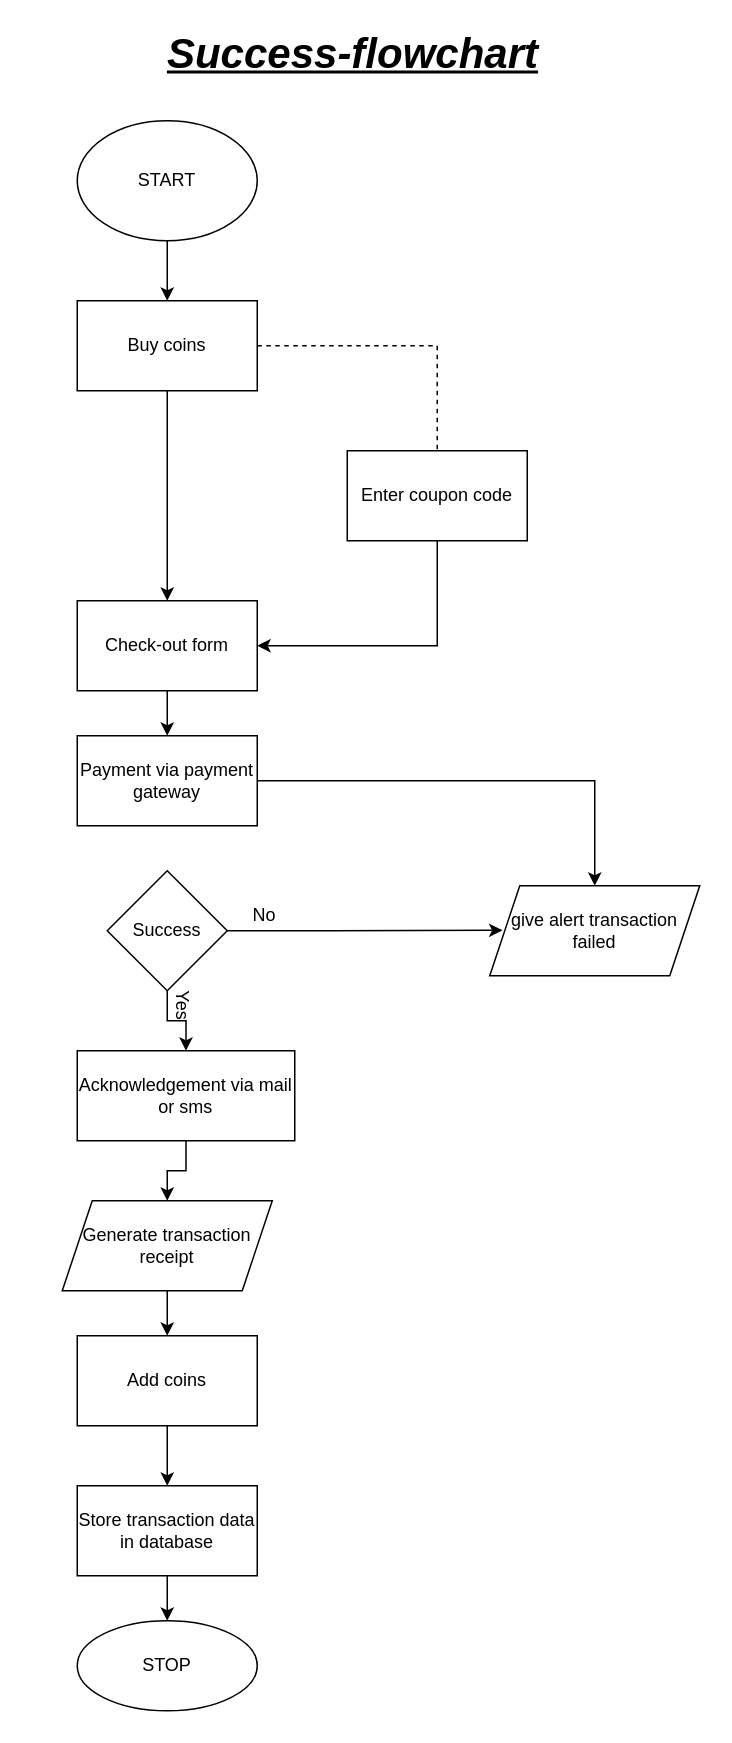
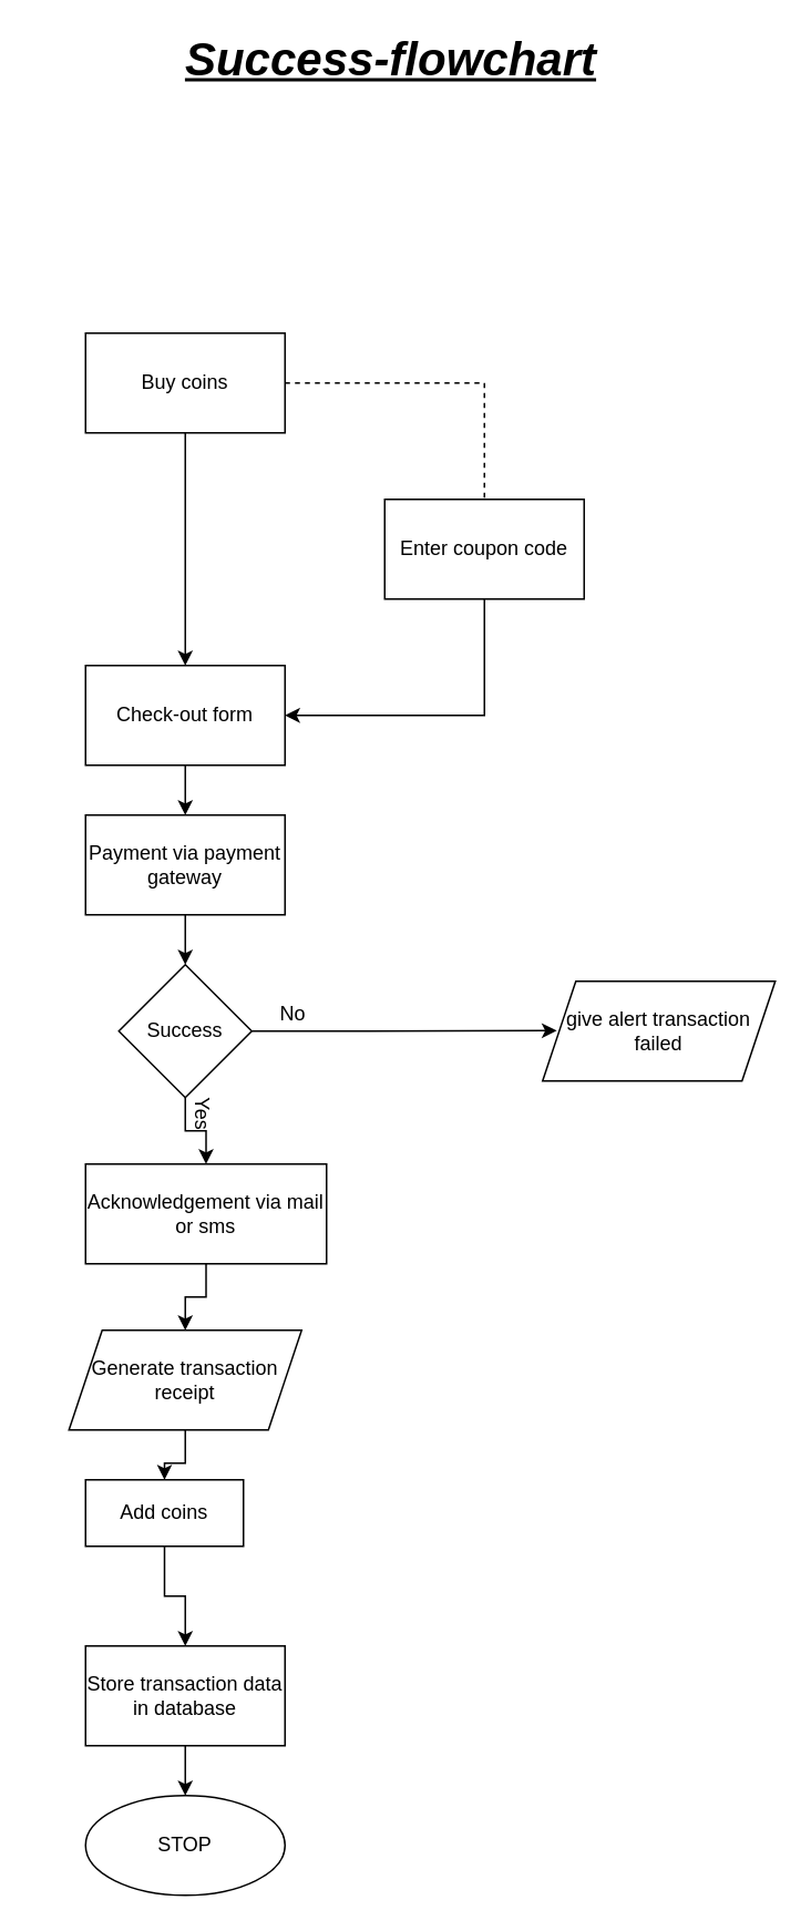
- <mxCell id="3" value="START" style="ellipse;whiteSpace=wrap;html=1;" vertex="1" parent="1"><mxGeometry x="51" y="80" width="120" height="80" as="geometry" /></mxCell>
- <mxCell id="2" value="" style="edgeStyle=orthogonalEdgeStyle;rounded=0;orthogonalLoop=1;jettySize=auto;html=1;" edge="1" parent="1" source="3" target="5"><mxGeometry relative="1" as="geometry" /></mxCell>
- <mxCell id="10" value="" style="edgeStyle=orthogonalEdgeStyle;rounded=0;orthogonalLoop=1;jettySize=auto;html=1;" edge="1" parent="1" source="11" target="23"><mxGeometry relative="1" as="geometry" /></mxCell>
+ <mxCell id="10" value="" style="edgeStyle=orthogonalEdgeStyle;rounded=0;orthogonalLoop=1;jettySize=auto;html=1;" edge="1" parent="1" source="11" target="13"><mxGeometry relative="1" as="geometry" /></mxCell>
- <mxCell id="18" value="Add coins" style="whiteSpace=wrap;html=1;" vertex="1" parent="1"><mxGeometry x="51" y="890" width="120" height="60" as="geometry" /></mxCell>
+ <mxCell id="18" value="Add coins" style="whiteSpace=wrap;html=1;" vertex="1" parent="1"><mxGeometry x="51" y="890" width="95" height="40" as="geometry" /></mxCell>
